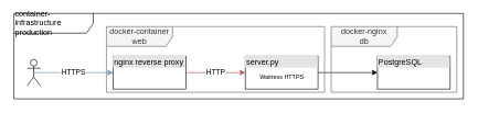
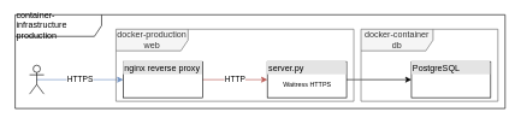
- <mxCell id="10" value="docker-container&lt;br&gt;web" style="shape=umlFrame;whiteSpace=wrap;html=1;pointerEvents=0;width=100;height=30;fillColor=#f5f5f5;fontColor=#333333;strokeColor=#666666;" vertex="1" parent="1"><mxGeometry x="160" y="40" width="330" height="100" as="geometry" /></mxCell>
+ <mxCell id="10" value="docker-production&lt;br&gt;web" style="shape=umlFrame;whiteSpace=wrap;html=1;pointerEvents=0;width=100;height=30;fillColor=#f5f5f5;fontColor=#333333;strokeColor=#666666;" vertex="1" parent="1"><mxGeometry x="160" y="40" width="330" height="100" as="geometry" /></mxCell>
- <mxCell id="11" value="docker-nginx&lt;br&gt;db" style="shape=umlFrame;whiteSpace=wrap;html=1;pointerEvents=0;width=100;height=30;fillColor=#f5f5f5;fontColor=#333333;strokeColor=#666666;" vertex="1" parent="1"><mxGeometry x="500" y="40" width="190" height="100" as="geometry" /></mxCell>
+ <mxCell id="11" value="docker-container&lt;br&gt;db" style="shape=umlFrame;whiteSpace=wrap;html=1;pointerEvents=0;width=100;height=30;fillColor=#f5f5f5;fontColor=#333333;strokeColor=#666666;" vertex="1" parent="1"><mxGeometry x="500" y="40" width="190" height="100" as="geometry" /></mxCell>
